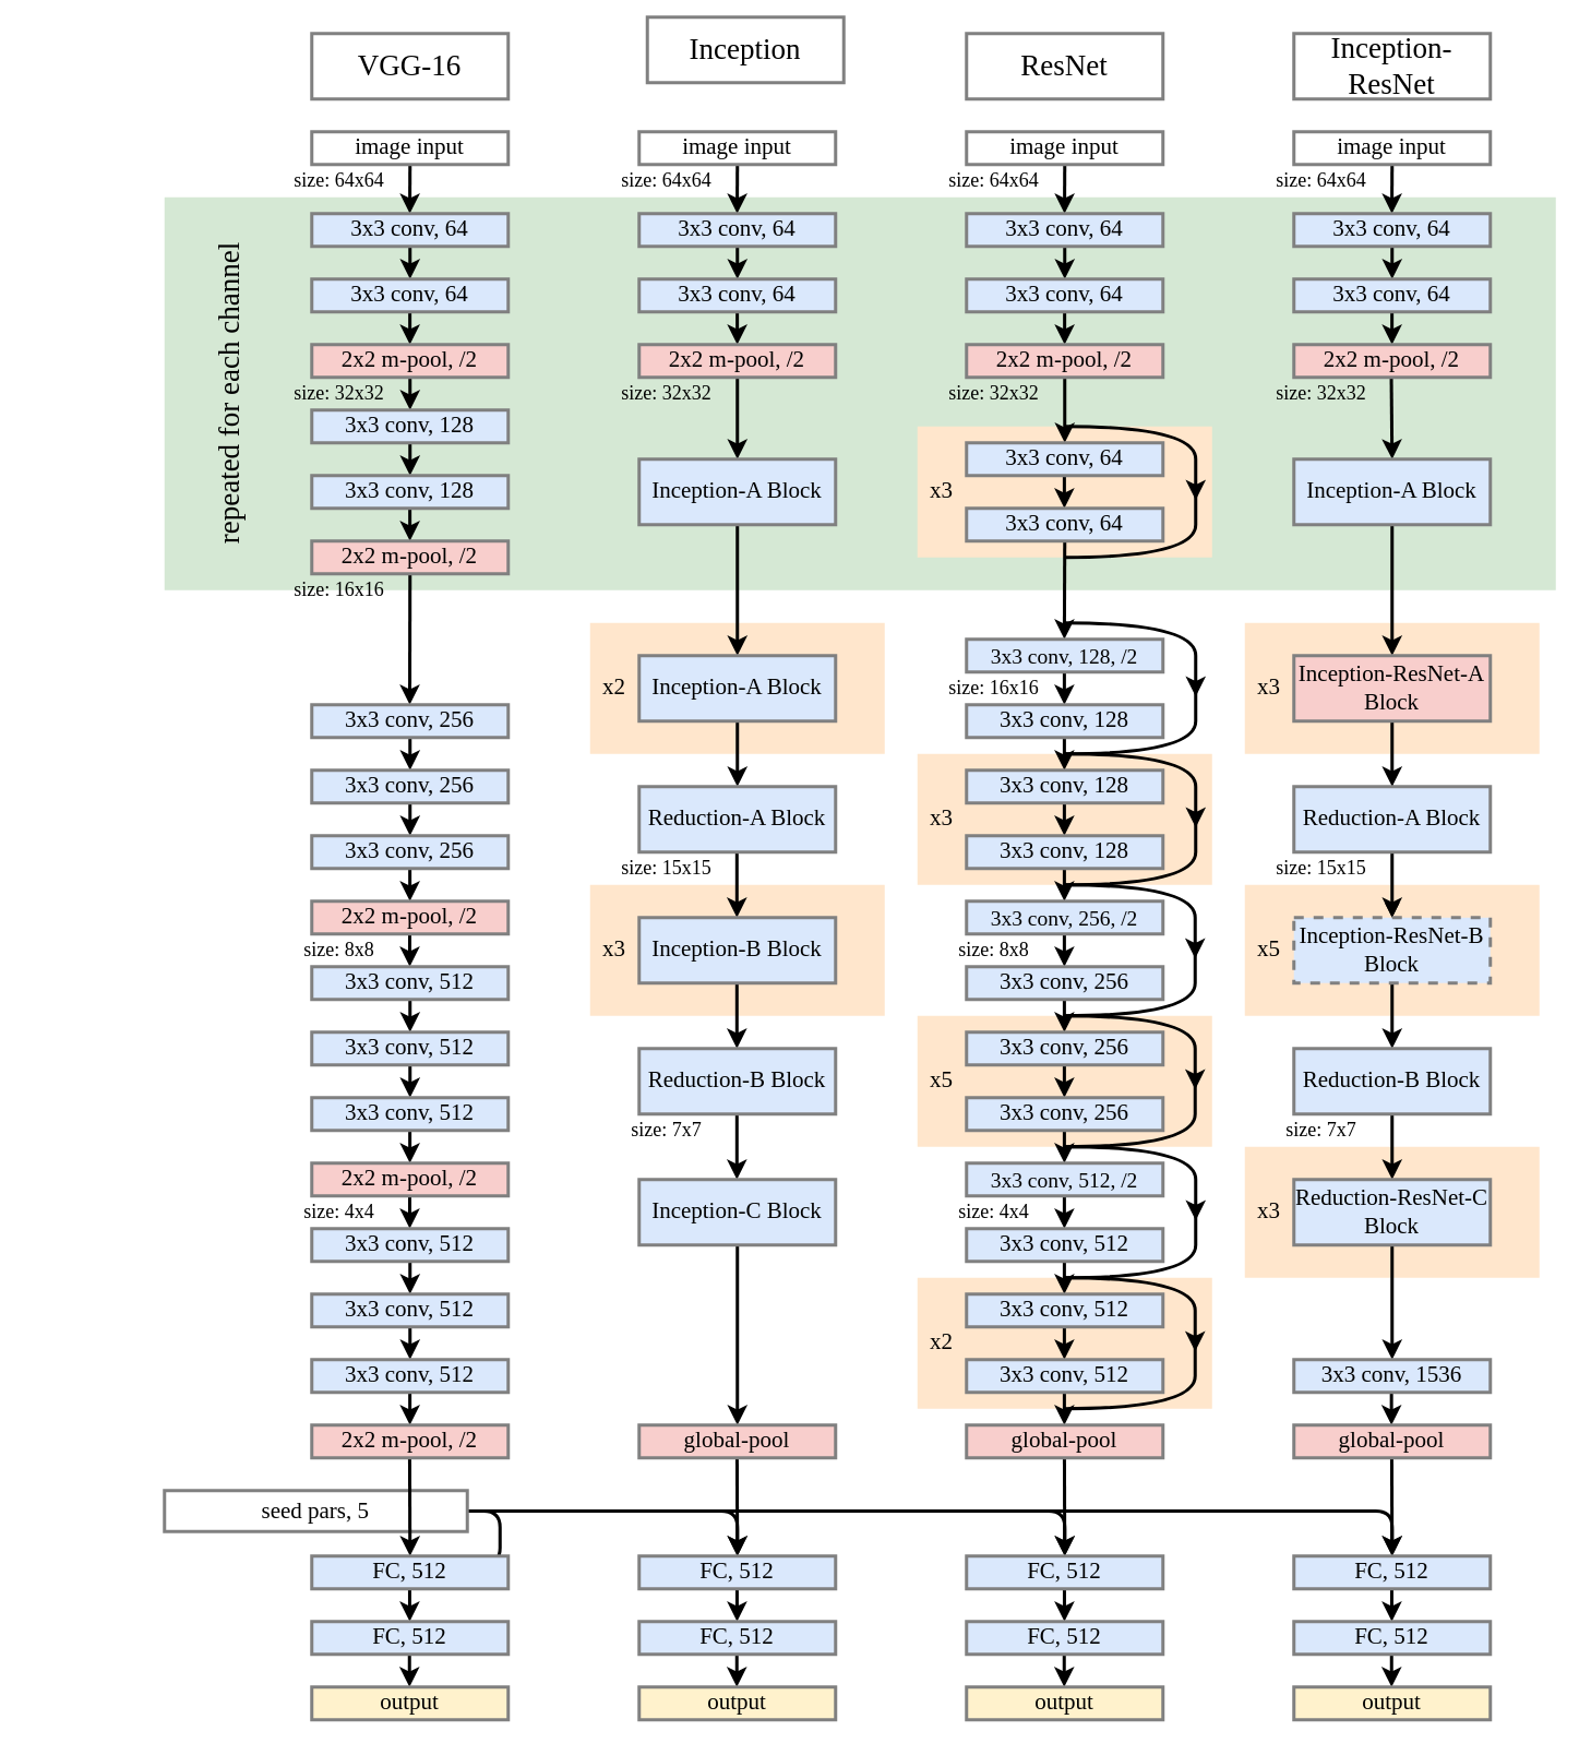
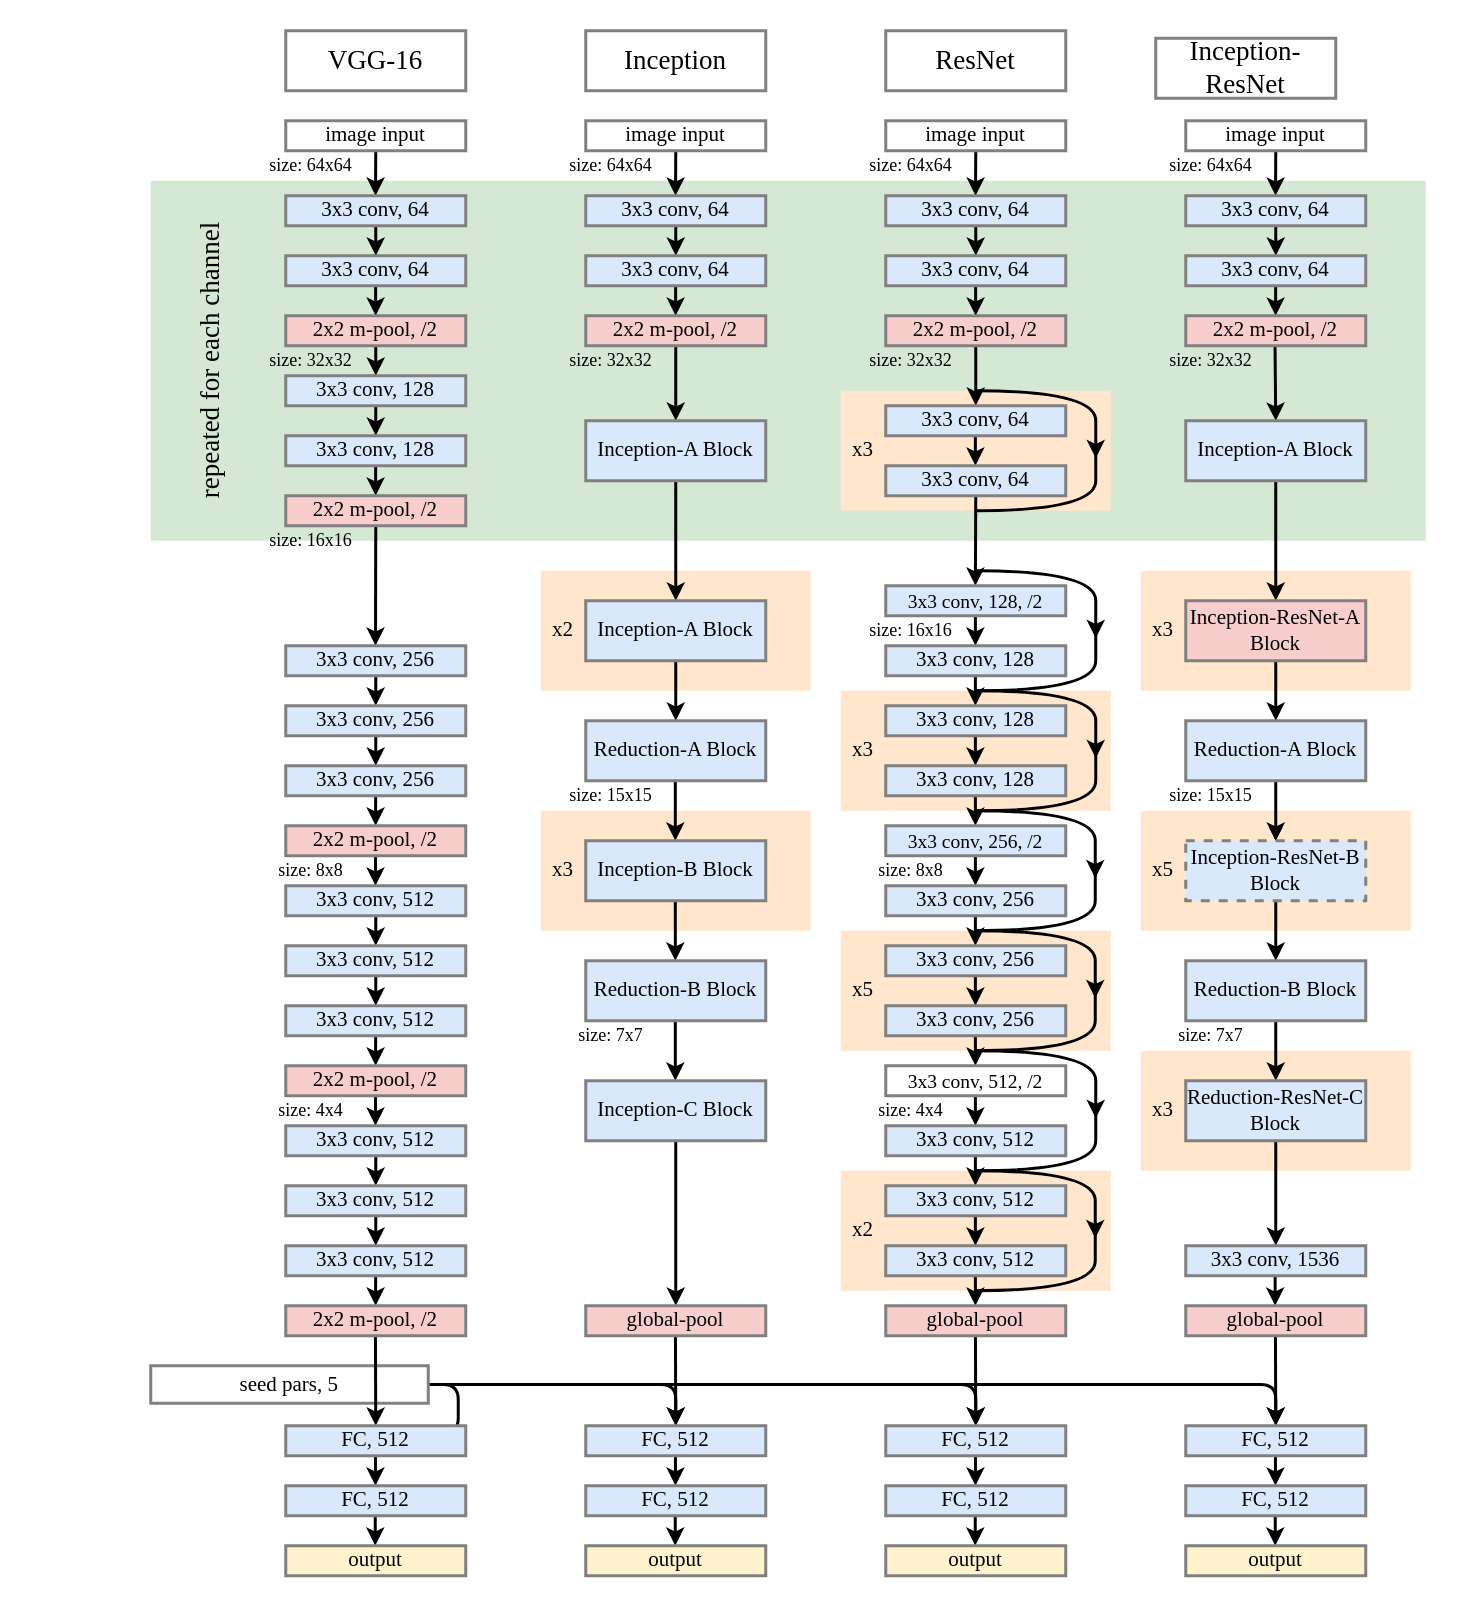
- <mxCell id="177" value="&lt;font style=&quot;font-size: 18px;&quot;&gt;Inception&lt;/font&gt;" style="text;html=1;align=center;verticalAlign=middle;whiteSpace=wrap;rounded=0;fontFamily=lmodern;strokeWidth=2;fontSize=18;strokeColor=#808080;" parent="1" vertex="1"><mxGeometry x="395" y="10" width="120" height="40" as="geometry" /></mxCell>
+ <mxCell id="177" value="&lt;font style=&quot;font-size: 18px;&quot;&gt;Inception&lt;/font&gt;" style="text;html=1;align=center;verticalAlign=middle;whiteSpace=wrap;rounded=0;fontFamily=lmodern;strokeWidth=2;fontSize=18;strokeColor=#808080;" parent="1" vertex="1"><mxGeometry x="390" y="20" width="120" height="40" as="geometry" /></mxCell>
- <mxCell id="119" value="&lt;font style=&quot;font-size: 18px;&quot;&gt;Inception-ResNet&lt;/font&gt;" style="text;html=1;align=center;verticalAlign=middle;whiteSpace=wrap;rounded=0;fontFamily=lmodern;strokeWidth=2;fontSize=18;strokeColor=#808080;" parent="1" vertex="1"><mxGeometry x="790" y="20" width="120" height="40" as="geometry" /></mxCell>
+ <mxCell id="119" value="&lt;font style=&quot;font-size: 18px;&quot;&gt;Inception-ResNet&lt;/font&gt;" style="text;html=1;align=center;verticalAlign=middle;whiteSpace=wrap;rounded=0;fontFamily=lmodern;strokeWidth=2;fontSize=18;strokeColor=#808080;" parent="1" vertex="1"><mxGeometry x="770" y="25" width="120" height="40" as="geometry" /></mxCell>
- <mxCell id="149" value="&lt;div style=&quot;font-size: 13px;&quot;&gt;&lt;font style=&quot;font-size: 13px;&quot;&gt;3x3 conv, 512, /2&lt;br style=&quot;font-size: 13px;&quot;&gt;&lt;/font&gt;&lt;/div&gt;" style="rounded=0;whiteSpace=wrap;html=1;fillColor=#dae8fc;strokeColor=#808080;strokeWidth=2;fontFamily=lmodern;fontStyle=0;fontSize=13;" parent="1" vertex="1"><mxGeometry x="590" y="710" width="120" height="20" as="geometry" /></mxCell>
+ <mxCell id="149" value="&lt;div style=&quot;font-size: 13px;&quot;&gt;&lt;font style=&quot;font-size: 13px;&quot;&gt;3x3 conv, 512, /2&lt;br style=&quot;font-size: 13px;&quot;&gt;&lt;/font&gt;&lt;/div&gt;" style="rounded=0;whiteSpace=wrap;html=1;fillColor=#ffffff;strokeColor=#808080;strokeWidth=2;fontFamily=lmodern;fontStyle=0;fontSize=13;" parent="1" vertex="1"><mxGeometry x="590" y="710" width="120" height="20" as="geometry" /></mxCell>
